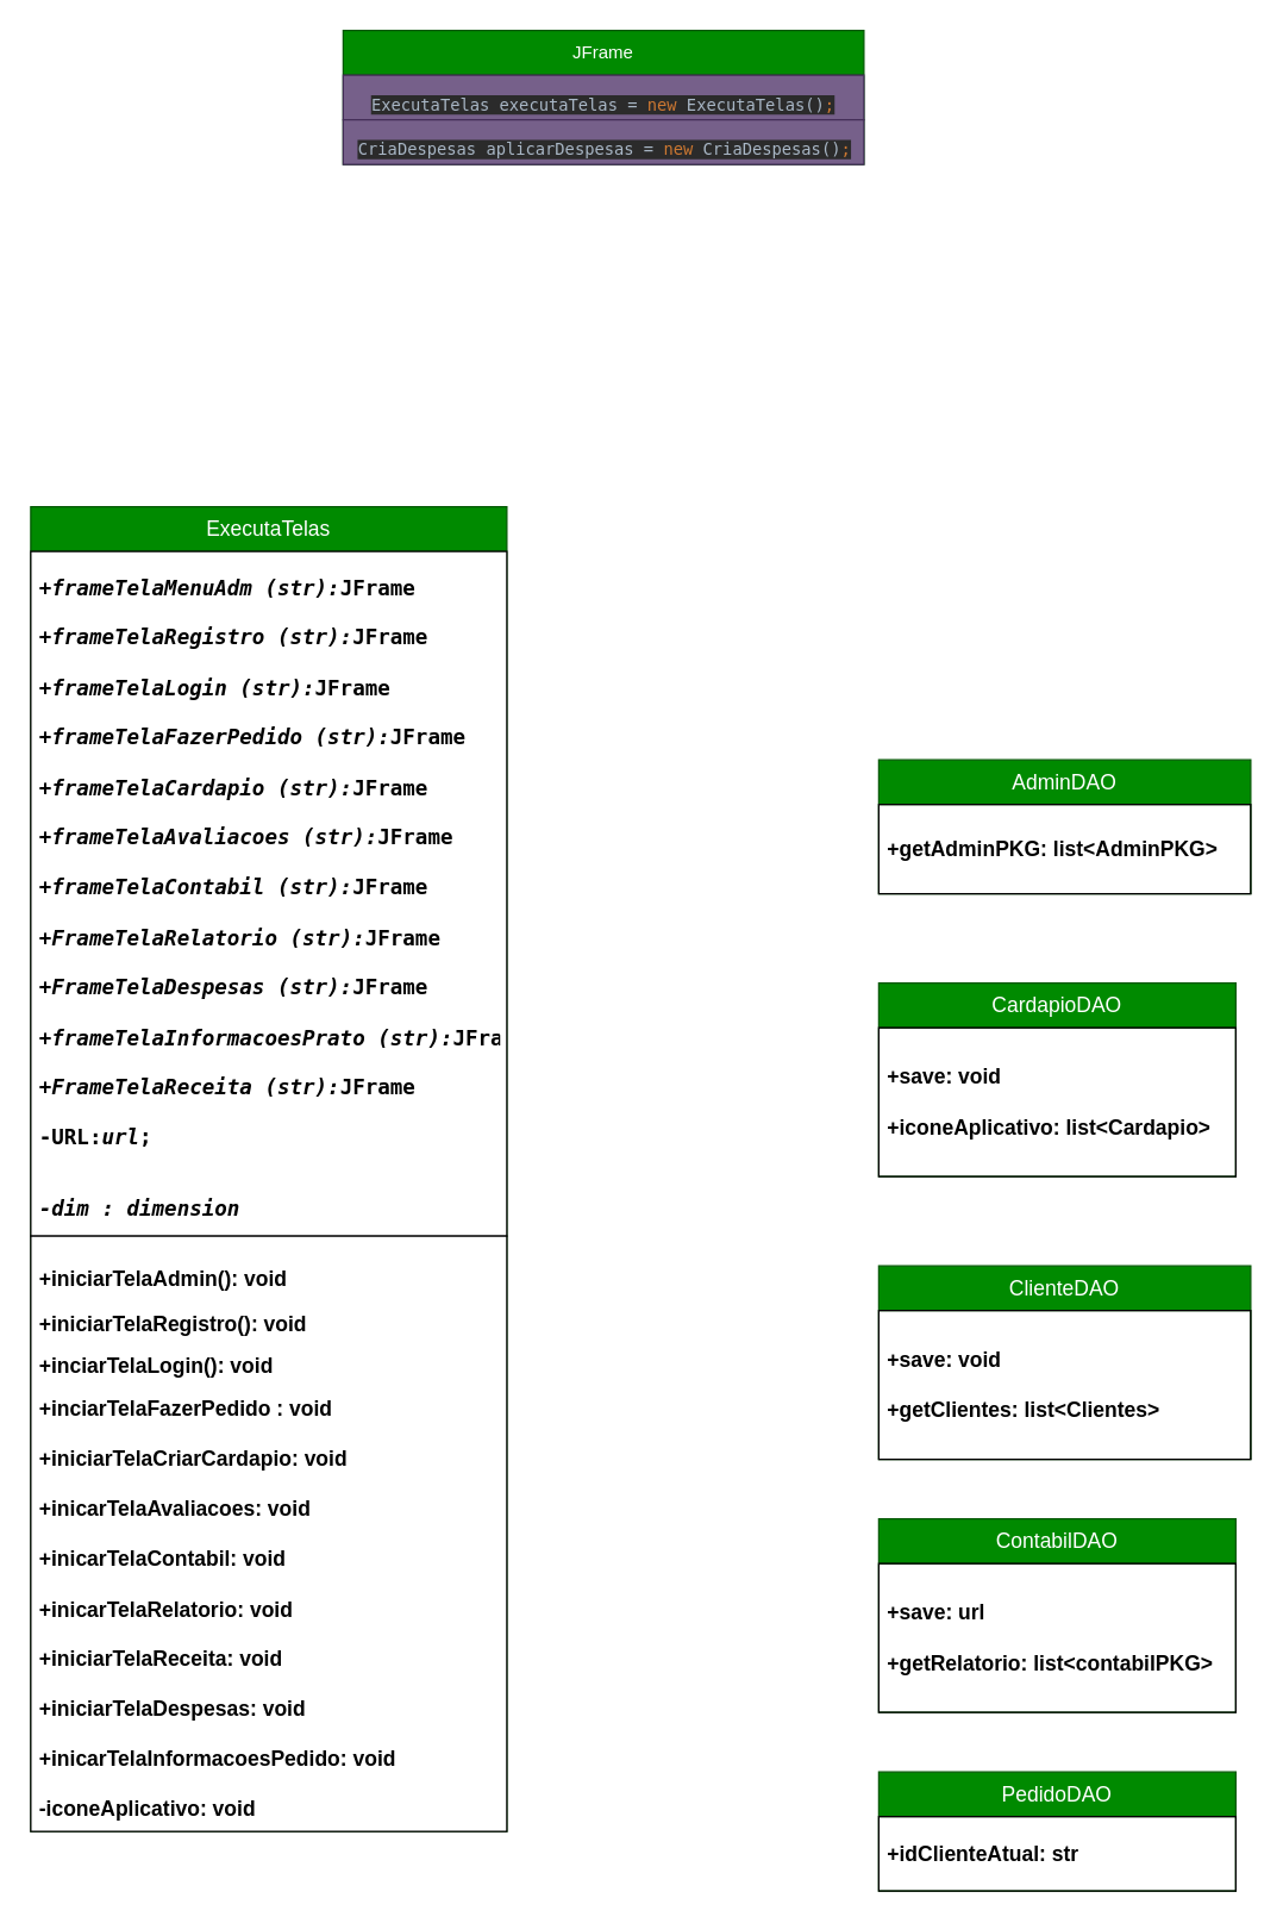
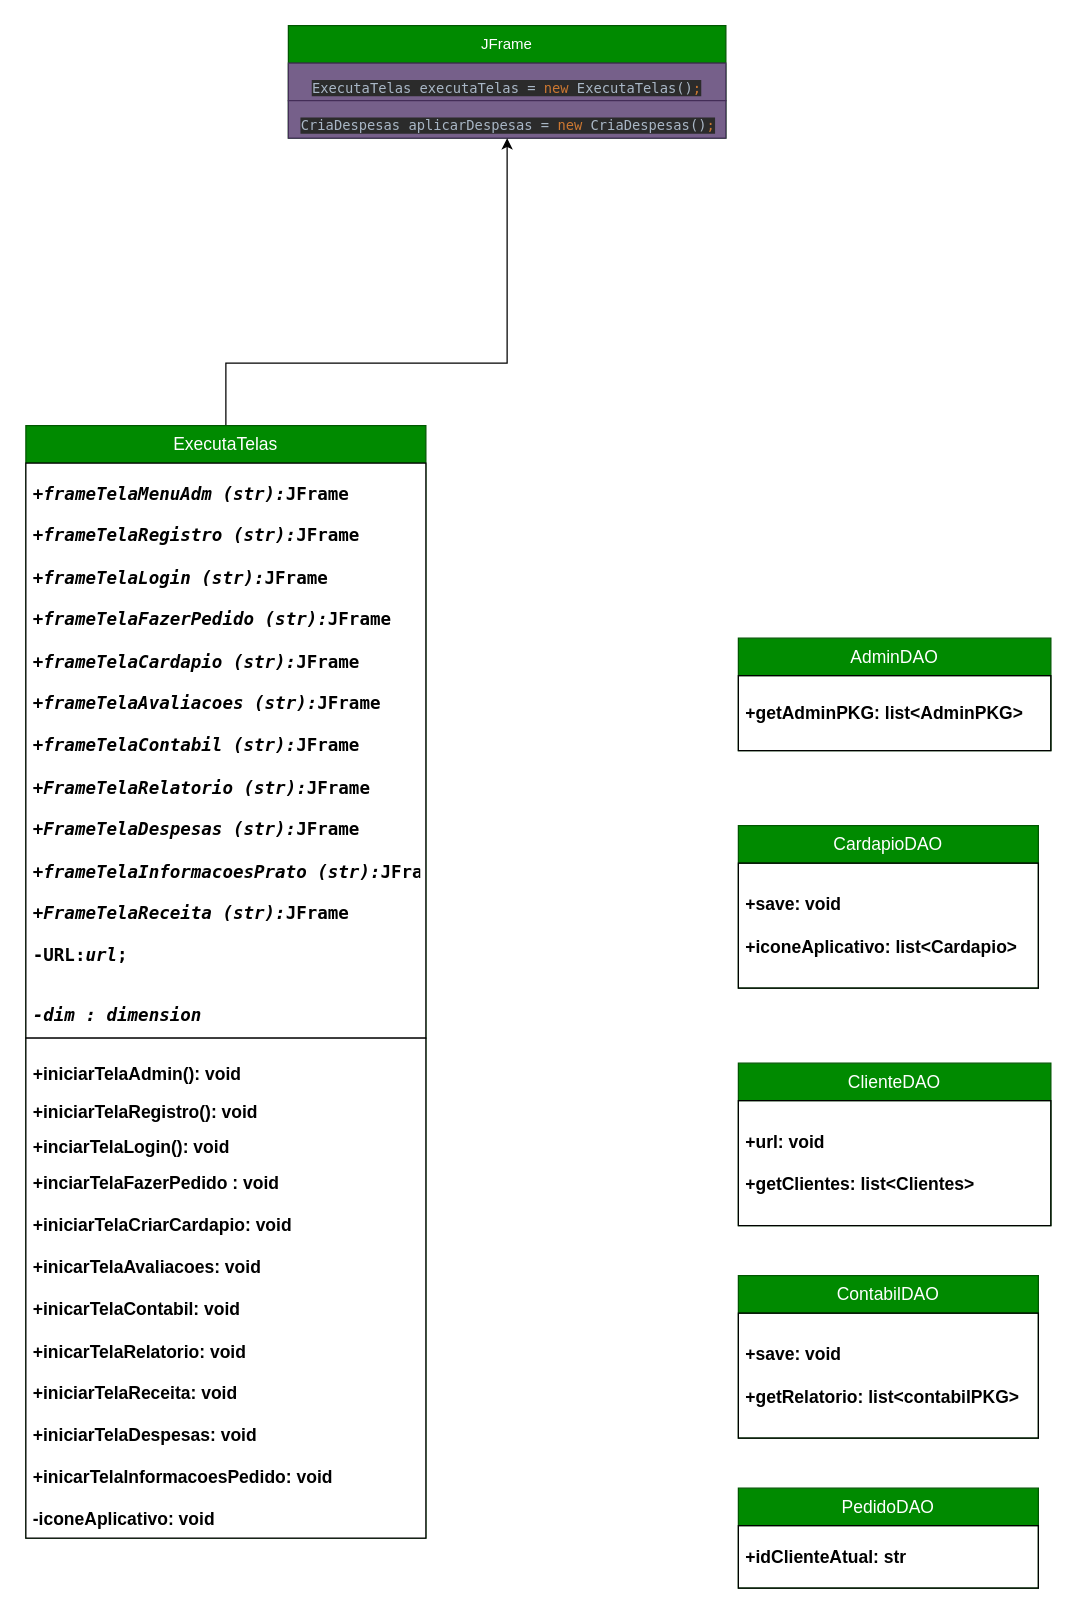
+ <mxCell id="5" style="edgeStyle=orthogonalEdgeStyle;rounded=0;orthogonalLoop=1;jettySize=auto;html=1;exitX=0.5;exitY=0;exitDx=0;exitDy=0;entryX=0.5;entryY=1;entryDx=0;entryDy=0;fontFamily=Helvetica;fontSize=14;fontColor=#000000;" edge="1" parent="1" source="6" target="2"><mxGeometry relative="1" as="geometry"><Array as="points"><mxPoint x="180" y="290" /><mxPoint x="405" y="290" /></Array></mxGeometry></mxCell>
- <mxCell id="12" value="&lt;b&gt;+save: void&lt;br&gt;&lt;br&gt;+getClientes: list&amp;lt;Clientes&amp;gt;&lt;/b&gt;" style="text;strokeColor=default;fillColor=none;align=left;verticalAlign=middle;spacingLeft=4;spacingRight=4;overflow=hidden;points=[[0,0.5],[1,0.5]];portConstraint=eastwest;rotatable=0;whiteSpace=wrap;html=1;labelBackgroundColor=none;labelBorderColor=none;fontFamily=Helvetica;fontSize=14;fontColor=#000000;" vertex="1" parent="11"><mxGeometry y="30" width="250" height="100" as="geometry" /></mxCell>
+ <mxCell id="12" value="&lt;b&gt;+url: void&lt;br&gt;&lt;br&gt;+getClientes: list&amp;lt;Clientes&amp;gt;&lt;/b&gt;" style="text;strokeColor=default;fillColor=none;align=left;verticalAlign=middle;spacingLeft=4;spacingRight=4;overflow=hidden;points=[[0,0.5],[1,0.5]];portConstraint=eastwest;rotatable=0;whiteSpace=wrap;html=1;labelBackgroundColor=none;labelBorderColor=none;fontFamily=Helvetica;fontSize=14;fontColor=#000000;" vertex="1" parent="11"><mxGeometry y="30" width="250" height="100" as="geometry" /></mxCell>
- <mxCell id="16" value="&lt;b&gt;+save: url&lt;br&gt;&lt;br&gt;+getRelatorio: list&amp;lt;contabilPKG&amp;gt;&lt;/b&gt;" style="text;strokeColor=default;fillColor=none;align=left;verticalAlign=middle;spacingLeft=4;spacingRight=4;overflow=hidden;points=[[0,0.5],[1,0.5]];portConstraint=eastwest;rotatable=0;whiteSpace=wrap;html=1;labelBackgroundColor=none;labelBorderColor=none;fontFamily=Helvetica;fontSize=14;fontColor=#000000;" vertex="1" parent="15"><mxGeometry y="30" width="240" height="100" as="geometry" /></mxCell>
+ <mxCell id="16" value="&lt;b&gt;+save: void&lt;br&gt;&lt;br&gt;+getRelatorio: list&amp;lt;contabilPKG&amp;gt;&lt;/b&gt;" style="text;strokeColor=default;fillColor=none;align=left;verticalAlign=middle;spacingLeft=4;spacingRight=4;overflow=hidden;points=[[0,0.5],[1,0.5]];portConstraint=eastwest;rotatable=0;whiteSpace=wrap;html=1;labelBackgroundColor=none;labelBorderColor=none;fontFamily=Helvetica;fontSize=14;fontColor=#000000;" vertex="1" parent="15"><mxGeometry y="30" width="240" height="100" as="geometry" /></mxCell>
